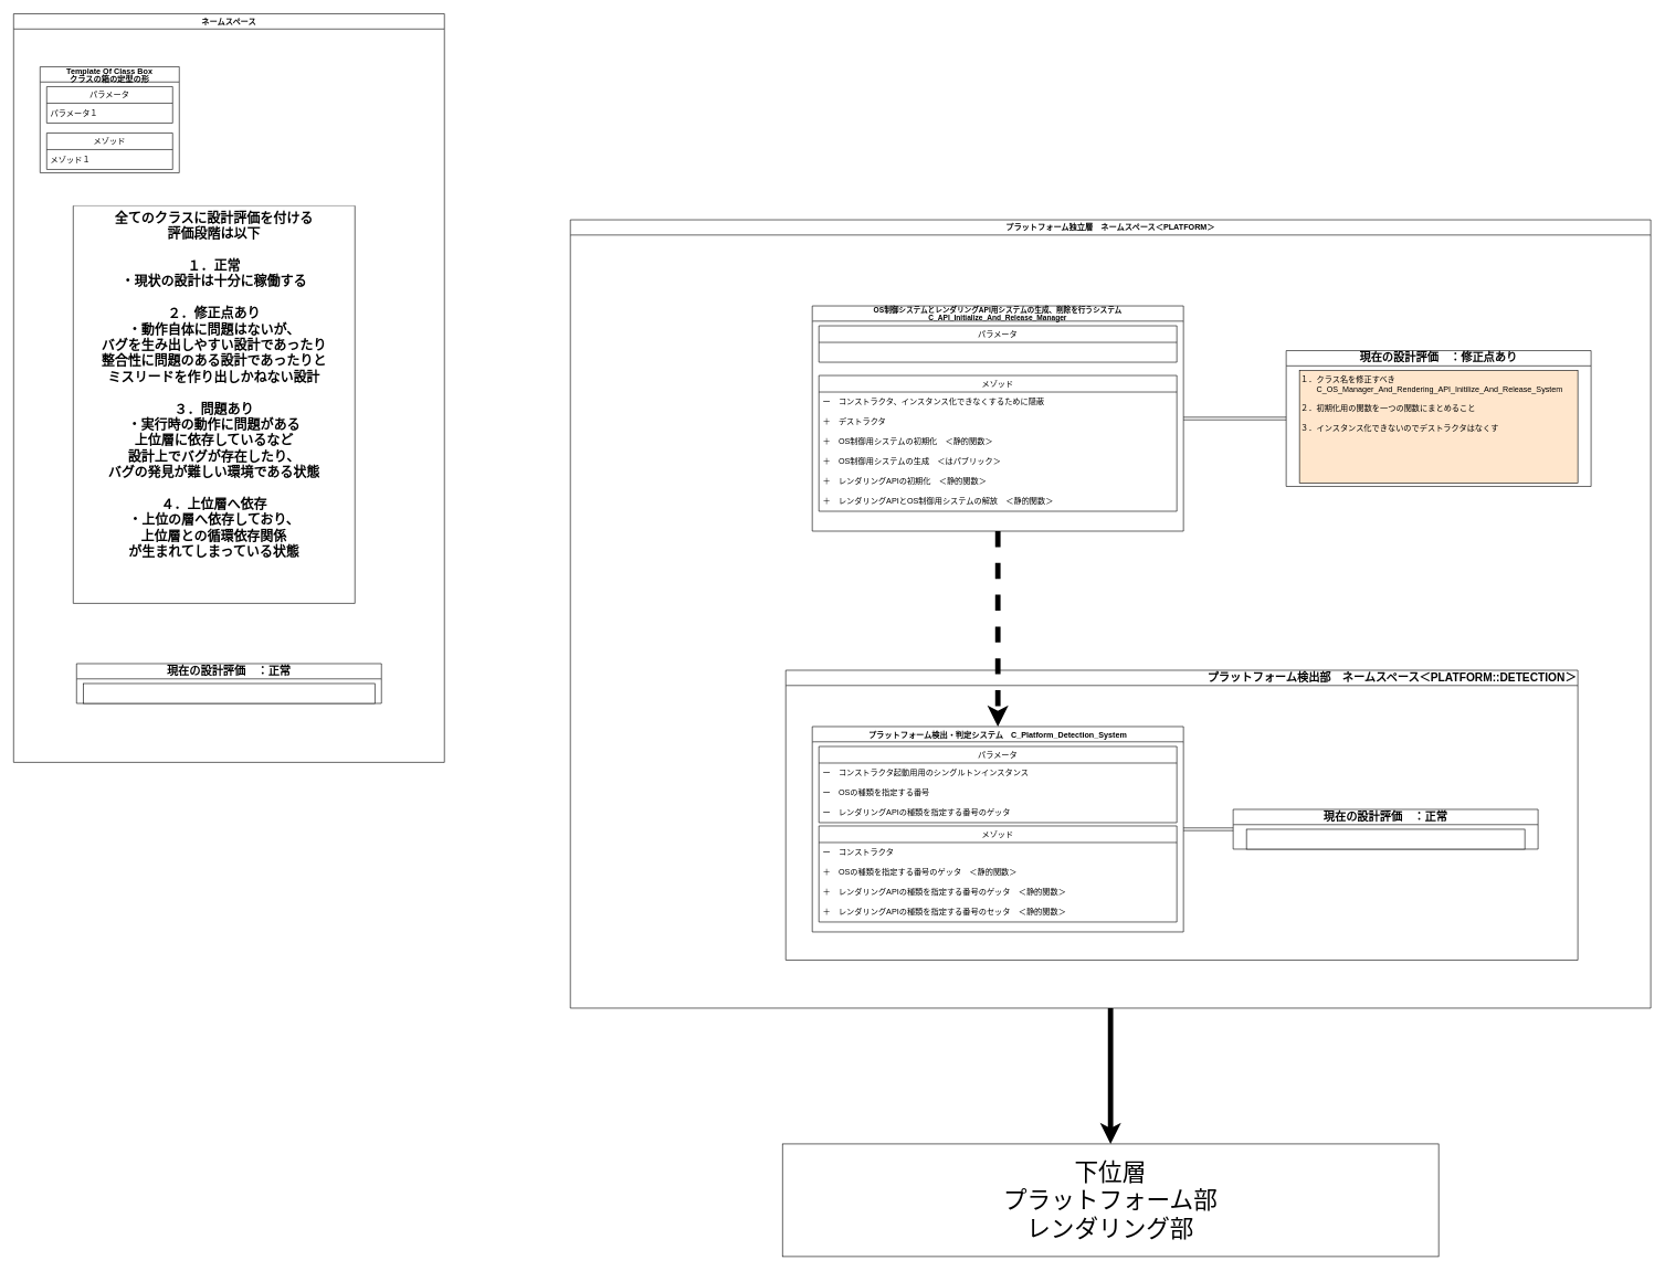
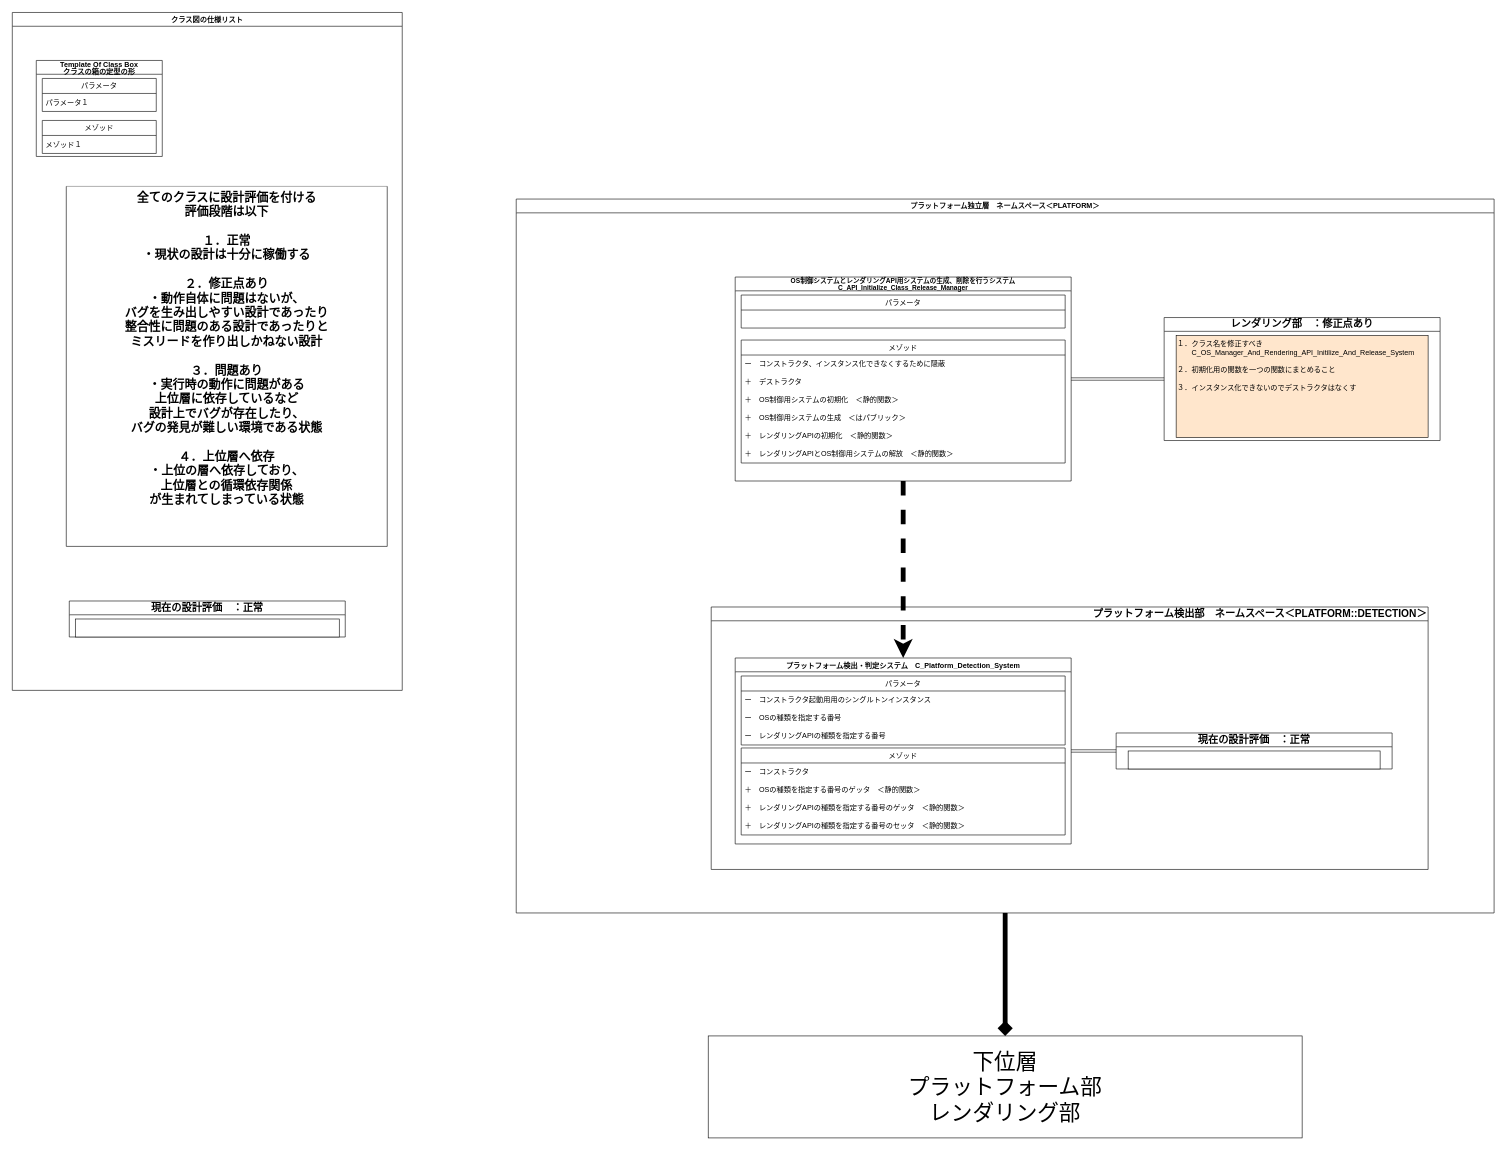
- <mxCell id="2" value="&lt;p style=&quot;line-height: 100%;&quot;&gt;ネームスペース&lt;/p&gt;" style="swimlane;whiteSpace=wrap;html=1;swimlaneFillColor=default;" parent="1" vertex="1"><mxGeometry x="20" y="20" width="650" height="1130" as="geometry" /></mxCell>
+ <mxCell id="2" value="&lt;p style=&quot;line-height: 100%;&quot;&gt;クラス図の仕様リスト&lt;/p&gt;" style="swimlane;whiteSpace=wrap;html=1;swimlaneFillColor=default;" parent="1" vertex="1"><mxGeometry x="20" y="20" width="650" height="1130" as="geometry" /></mxCell>
- <mxCell id="26" value="&lt;p style=&quot;line-height: 90%;&quot;&gt;&lt;font style=&quot;font-size: 11px;&quot;&gt;OS制御システムとレンダリングAPI用システムの生成、削除を行うシステム　C_API_Initialize_And_Release_Manager&lt;/font&gt;&lt;br&gt;&lt;/p&gt;" style="swimlane;whiteSpace=wrap;html=1;swimlaneFillColor=default;startSize=23;" parent="11" vertex="1"><mxGeometry x="365" y="130" width="560" height="340" as="geometry" /></mxCell>
+ <mxCell id="26" value="&lt;p style=&quot;line-height: 90%;&quot;&gt;&lt;font style=&quot;font-size: 11px;&quot;&gt;OS制御システムとレンダリングAPI用システムの生成、削除を行うシステム　C_API_Initialize_Class_Release_Manager&lt;/font&gt;&lt;br&gt;&lt;/p&gt;" style="swimlane;whiteSpace=wrap;html=1;swimlaneFillColor=default;startSize=23;" parent="11" vertex="1"><mxGeometry x="365" y="130" width="560" height="340" as="geometry" /></mxCell>
- <mxCell id="36" value="現在の設計評価　：修正点あり" style="swimlane;whiteSpace=wrap;html=1;swimlaneFillColor=default;fontSize=17;" parent="11" vertex="1"><mxGeometry x="1080" y="197.5" width="460" height="205" as="geometry" /></mxCell>
+ <mxCell id="36" value="レンダリング部　：修正点あり" style="swimlane;whiteSpace=wrap;html=1;swimlaneFillColor=default;fontSize=17;" parent="11" vertex="1"><mxGeometry x="1080" y="197.5" width="460" height="205" as="geometry" /></mxCell>
- <mxCell id="8" value="全てのクラスに設計評価を付ける&#10;評価段階は以下&#10;&#10;１．正常&#10;・現状の設計は十分に稼働する&#10;&#10;２．修正点あり&#10;・動作自体に問題はないが、&#10;バグを生み出しやすい設計であったり&#10;整合性に問題のある設計であったりと&#10;ミスリードを作り出しかねない設計&#10;&#10;３．問題あり&#10;・実行時の動作に問題がある&#10;上位層に依存しているなど&#10;設計上でバグが存在したり、&#10;バグの発見が難しい環境である状態&#10;&#10;４．上位層へ依存&#10;・上位の層へ依存しており、&#10;上位層との循環依存関係&#10;が生まれてしまっている状態" style="swimlane;startSize=0;swimlaneFillColor=default;verticalAlign=top;fontSize=20;" parent="2" vertex="1"><mxGeometry x="90" y="290" width="425" height="600" as="geometry" /></mxCell>
+ <mxCell id="8" value="全てのクラスに設計評価を付ける&#10;評価段階は以下&#10;&#10;１．正常&#10;・現状の設計は十分に稼働する&#10;&#10;２．修正点あり&#10;・動作自体に問題はないが、&#10;バグを生み出しやすい設計であったり&#10;整合性に問題のある設計であったりと&#10;ミスリードを作り出しかねない設計&#10;&#10;３．問題あり&#10;・実行時の動作に問題がある&#10;上位層に依存しているなど&#10;設計上でバグが存在したり、&#10;バグの発見が難しい環境である状態&#10;&#10;４．上位層へ依存&#10;・上位の層へ依存しており、&#10;上位層との循環依存関係&#10;が生まれてしまっている状態" style="swimlane;startSize=0;swimlaneFillColor=default;verticalAlign=top;fontSize=20;" parent="2" vertex="1"><mxGeometry x="90" y="290" width="535" height="600" as="geometry" /></mxCell>
- <mxCell id="19" value="ー　レンダリングAPIの種類を指定する番号のゲッタ" style="text;strokeColor=none;fillColor=none;align=left;verticalAlign=middle;spacingLeft=4;spacingRight=4;overflow=hidden;points=[[0,0.5],[1,0.5]];portConstraint=eastwest;rotatable=0;whiteSpace=wrap;html=1;" parent="16" vertex="1"><mxGeometry y="85" width="540" height="30" as="geometry" /></mxCell>
+ <mxCell id="19" value="ー　レンダリングAPIの種類を指定する番号" style="text;strokeColor=none;fillColor=none;align=left;verticalAlign=middle;spacingLeft=4;spacingRight=4;overflow=hidden;points=[[0,0.5],[1,0.5]];portConstraint=eastwest;rotatable=0;whiteSpace=wrap;html=1;" parent="16" vertex="1"><mxGeometry y="85" width="540" height="30" as="geometry" /></mxCell>
- <mxCell id="40" value="" style="endArrow=classic;html=1;rounded=0;strokeWidth=8;exitX=0.5;exitY=1;exitDx=0;exitDy=0;entryX=0.5;entryY=0;entryDx=0;entryDy=0;" parent="1" source="11" target="39" edge="1"><mxGeometry width="50" height="50" relative="1" as="geometry"><mxPoint x="1580" y="3511" as="sourcePoint" /><mxPoint x="1820" y="1751" as="targetPoint" /><Array as="points" /></mxGeometry></mxCell>
+ <mxCell id="40" value="" style="endArrow=diamond;html=1;rounded=0;strokeWidth=8;exitX=0.5;exitY=1;exitDx=0;exitDy=0;entryX=0.5;entryY=0;entryDx=0;entryDy=0;" parent="1" source="11" target="39" edge="1"><mxGeometry width="50" height="50" relative="1" as="geometry"><mxPoint x="1580" y="3511" as="sourcePoint" /><mxPoint x="1820" y="1751" as="targetPoint" /><Array as="points" /></mxGeometry></mxCell>
